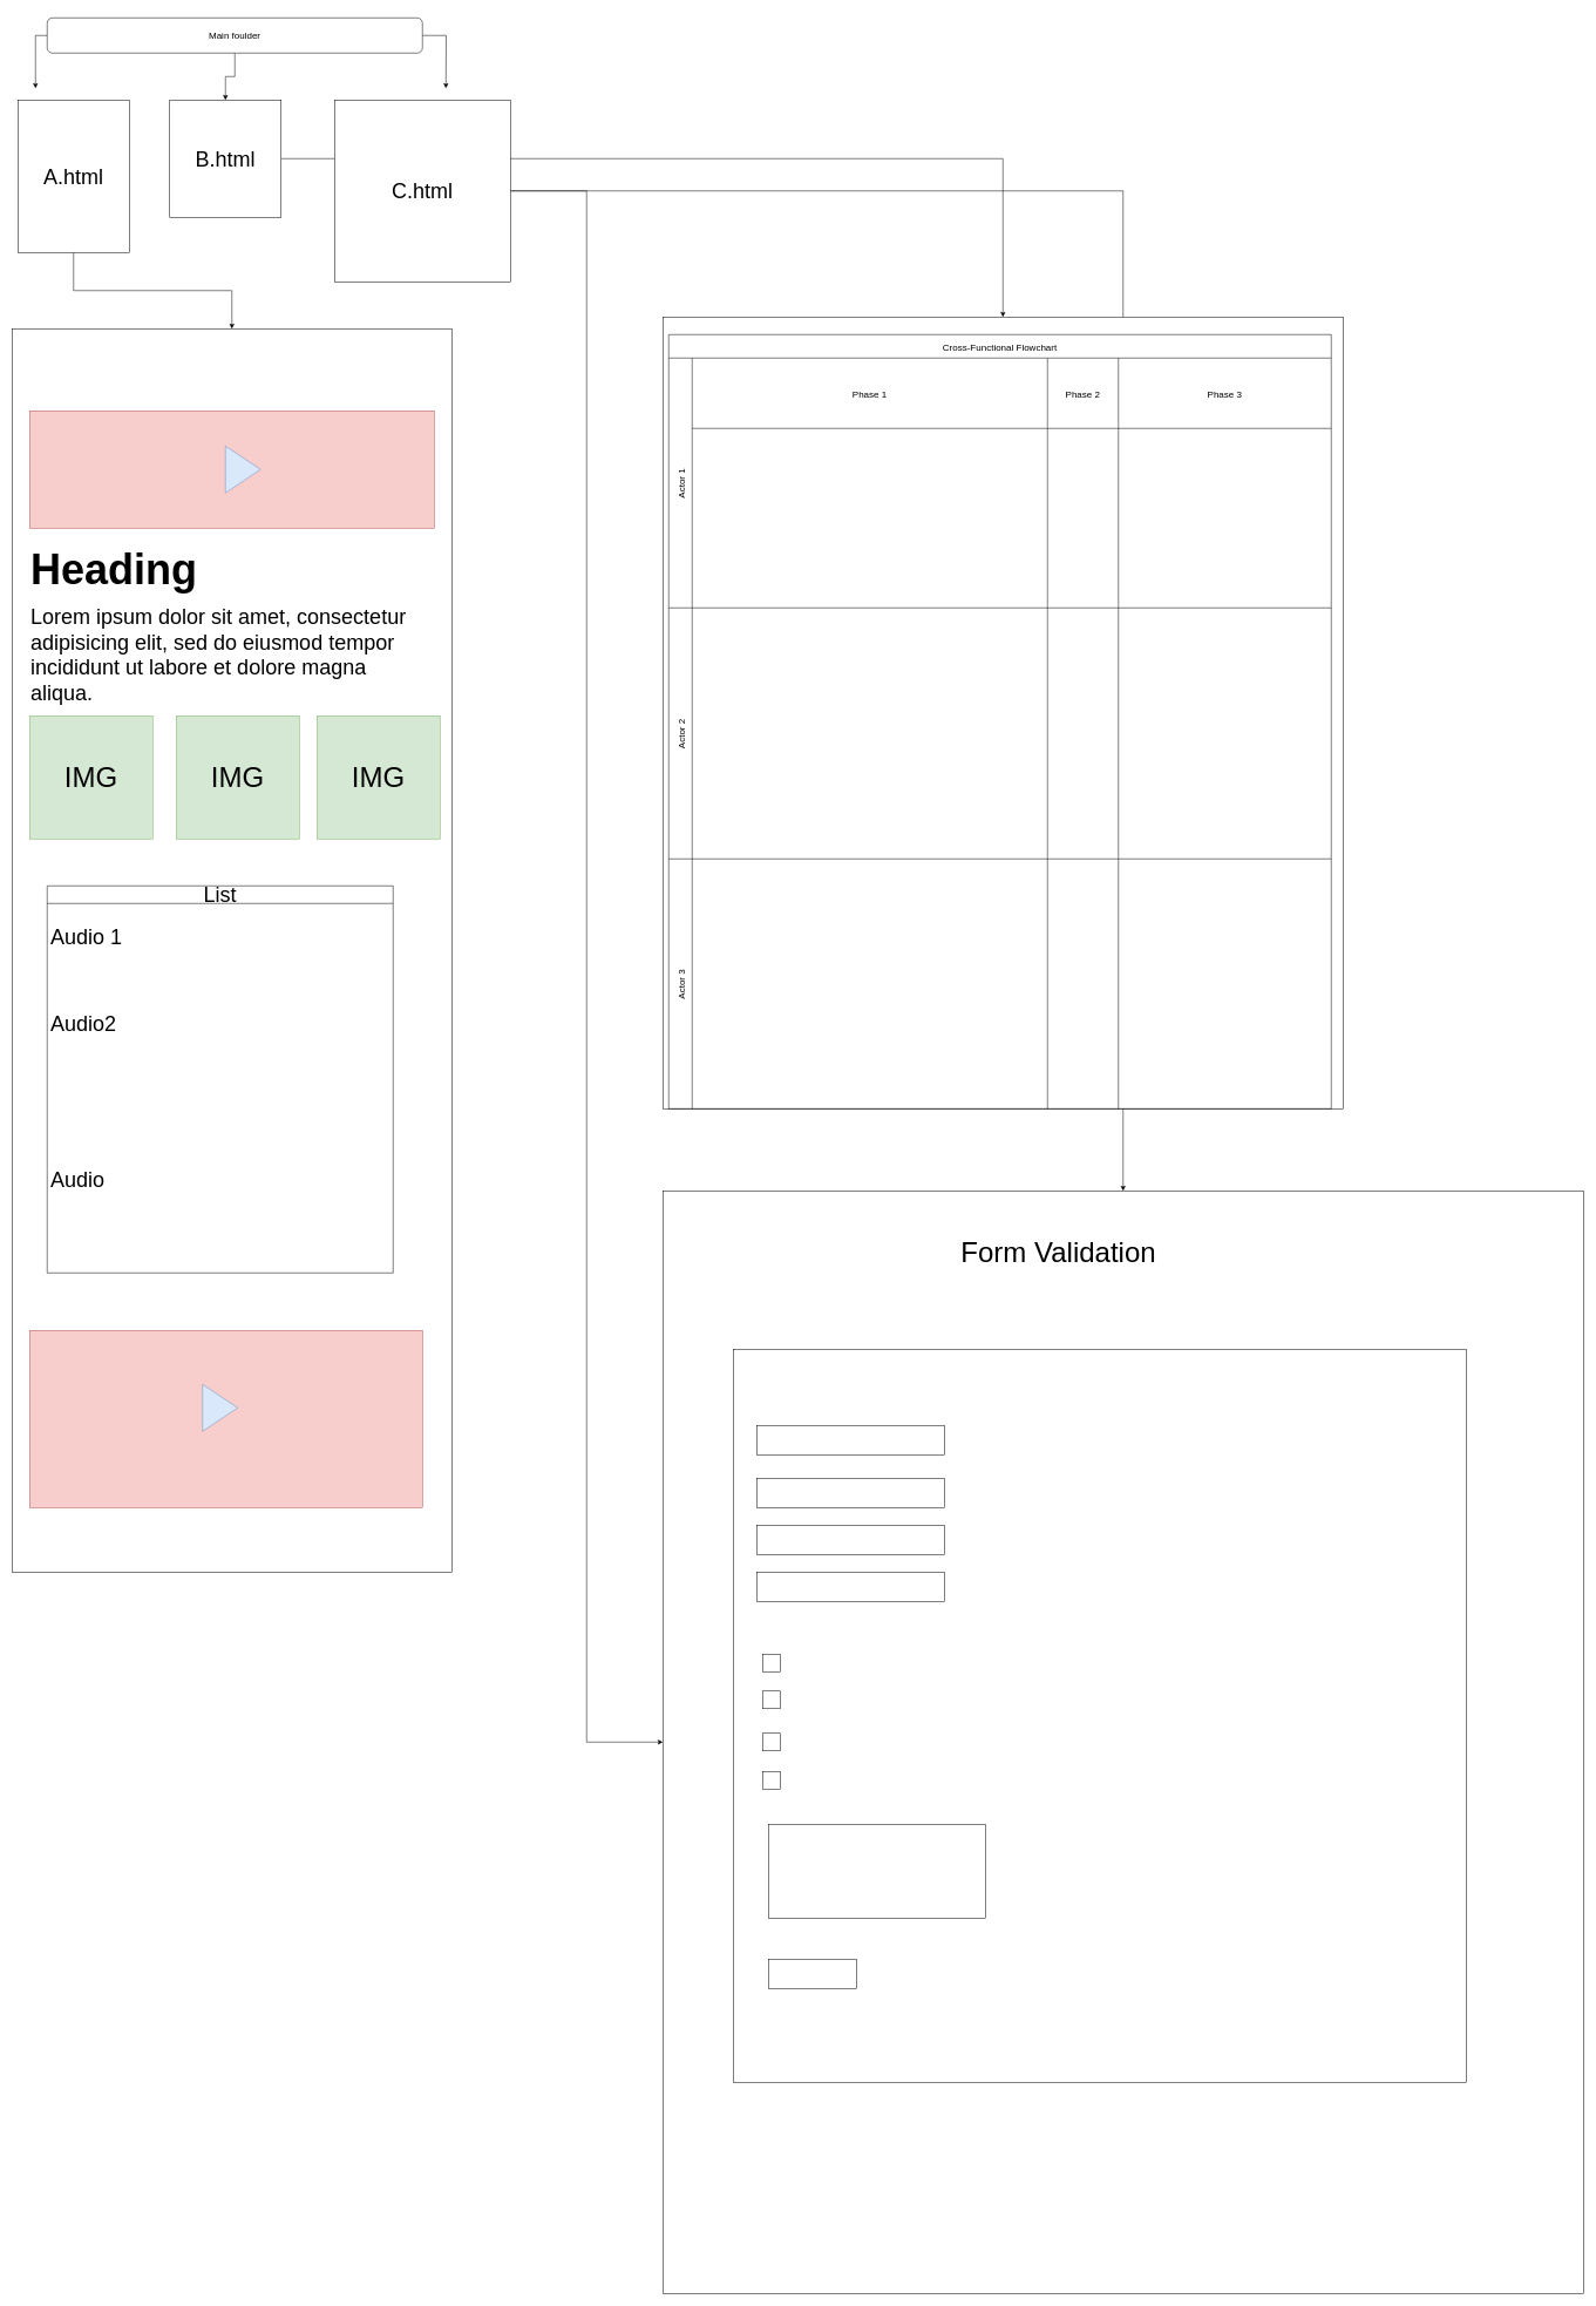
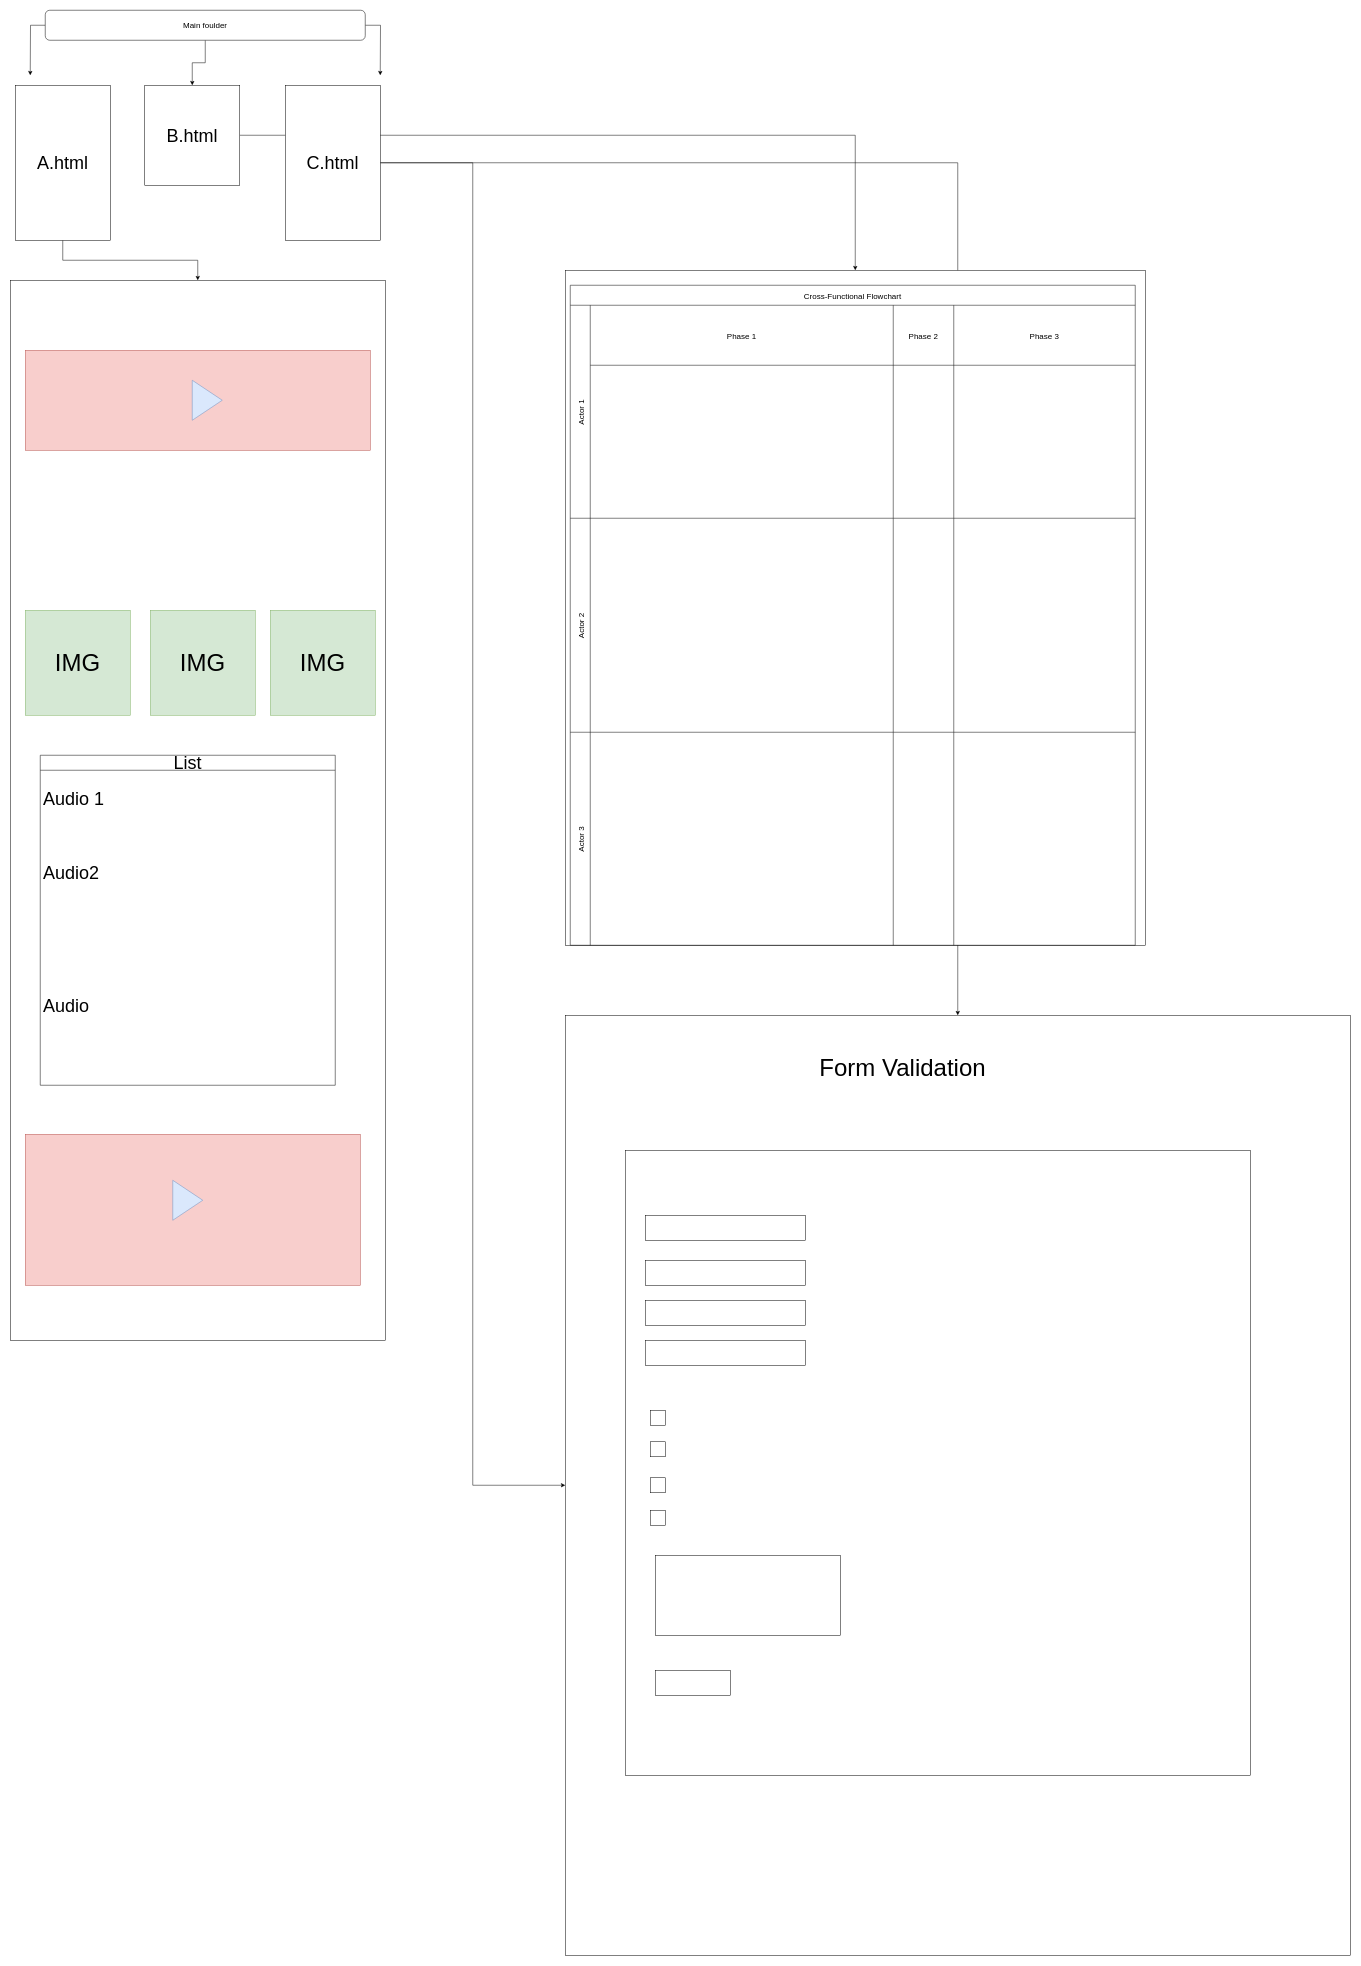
- <mxCell id="13" value="&lt;font size=&quot;3&quot;&gt;Main foulder&lt;/font&gt;" style="rounded=1;whiteSpace=wrap;html=1;" vertex="1" parent="9"><mxGeometry x="20" y="10" width="640" height="60" as="geometry" /></mxCell>
+ <mxCell id="13" value="&lt;font size=&quot;3&quot;&gt;Main foulder&lt;/font&gt;" style="rounded=1;whiteSpace=wrap;html=1;" vertex="1" parent="9"><mxGeometry x="30" width="640" height="60" as="geometry" /></mxCell>
- <mxCell id="3" value="&lt;font style=&quot;font-size: 36px;&quot;&gt;A.html&lt;/font&gt;" style="rounded=0;whiteSpace=wrap;html=1;" vertex="1" parent="1"><mxGeometry x="30" y="170" width="190" height="260" as="geometry" /></mxCell>
+ <mxCell id="3" value="&lt;font style=&quot;font-size: 36px;&quot;&gt;A.html&lt;/font&gt;" style="rounded=0;whiteSpace=wrap;html=1;" vertex="1" parent="1"><mxGeometry x="30" y="170" width="190" height="310" as="geometry" /></mxCell>
- <mxCell id="8" value="&lt;span style=&quot;font-size: 36px;&quot;&gt;C.html&lt;/span&gt;" style="rounded=0;whiteSpace=wrap;html=1;fontStyle=0" vertex="1" parent="1"><mxGeometry x="570" y="170" width="300" height="310" as="geometry" /></mxCell>
+ <mxCell id="8" value="&lt;span style=&quot;font-size: 36px;&quot;&gt;C.html&lt;/span&gt;" style="rounded=0;whiteSpace=wrap;html=1;fontStyle=0" vertex="1" parent="1"><mxGeometry x="570" y="170" width="190" height="310" as="geometry" /></mxCell>
- <mxCell id="17" value="&lt;h1 style=&quot;margin-top: 0px;&quot;&gt;&lt;font style=&quot;font-size: 72px;&quot;&gt;Heading&lt;/font&gt;&lt;/h1&gt;&lt;p&gt;&lt;font style=&quot;font-size: 36px;&quot;&gt;Lorem ipsum dolor sit amet, consectetur adipisicing elit, sed do eiusmod tempor incididunt ut labore et dolore magna aliqua.&lt;/font&gt;&lt;/p&gt;" style="text;html=1;whiteSpace=wrap;overflow=hidden;rounded=0;" vertex="1" parent="1"><mxGeometry x="50" y="920" width="680" height="300" as="geometry" /></mxCell>
